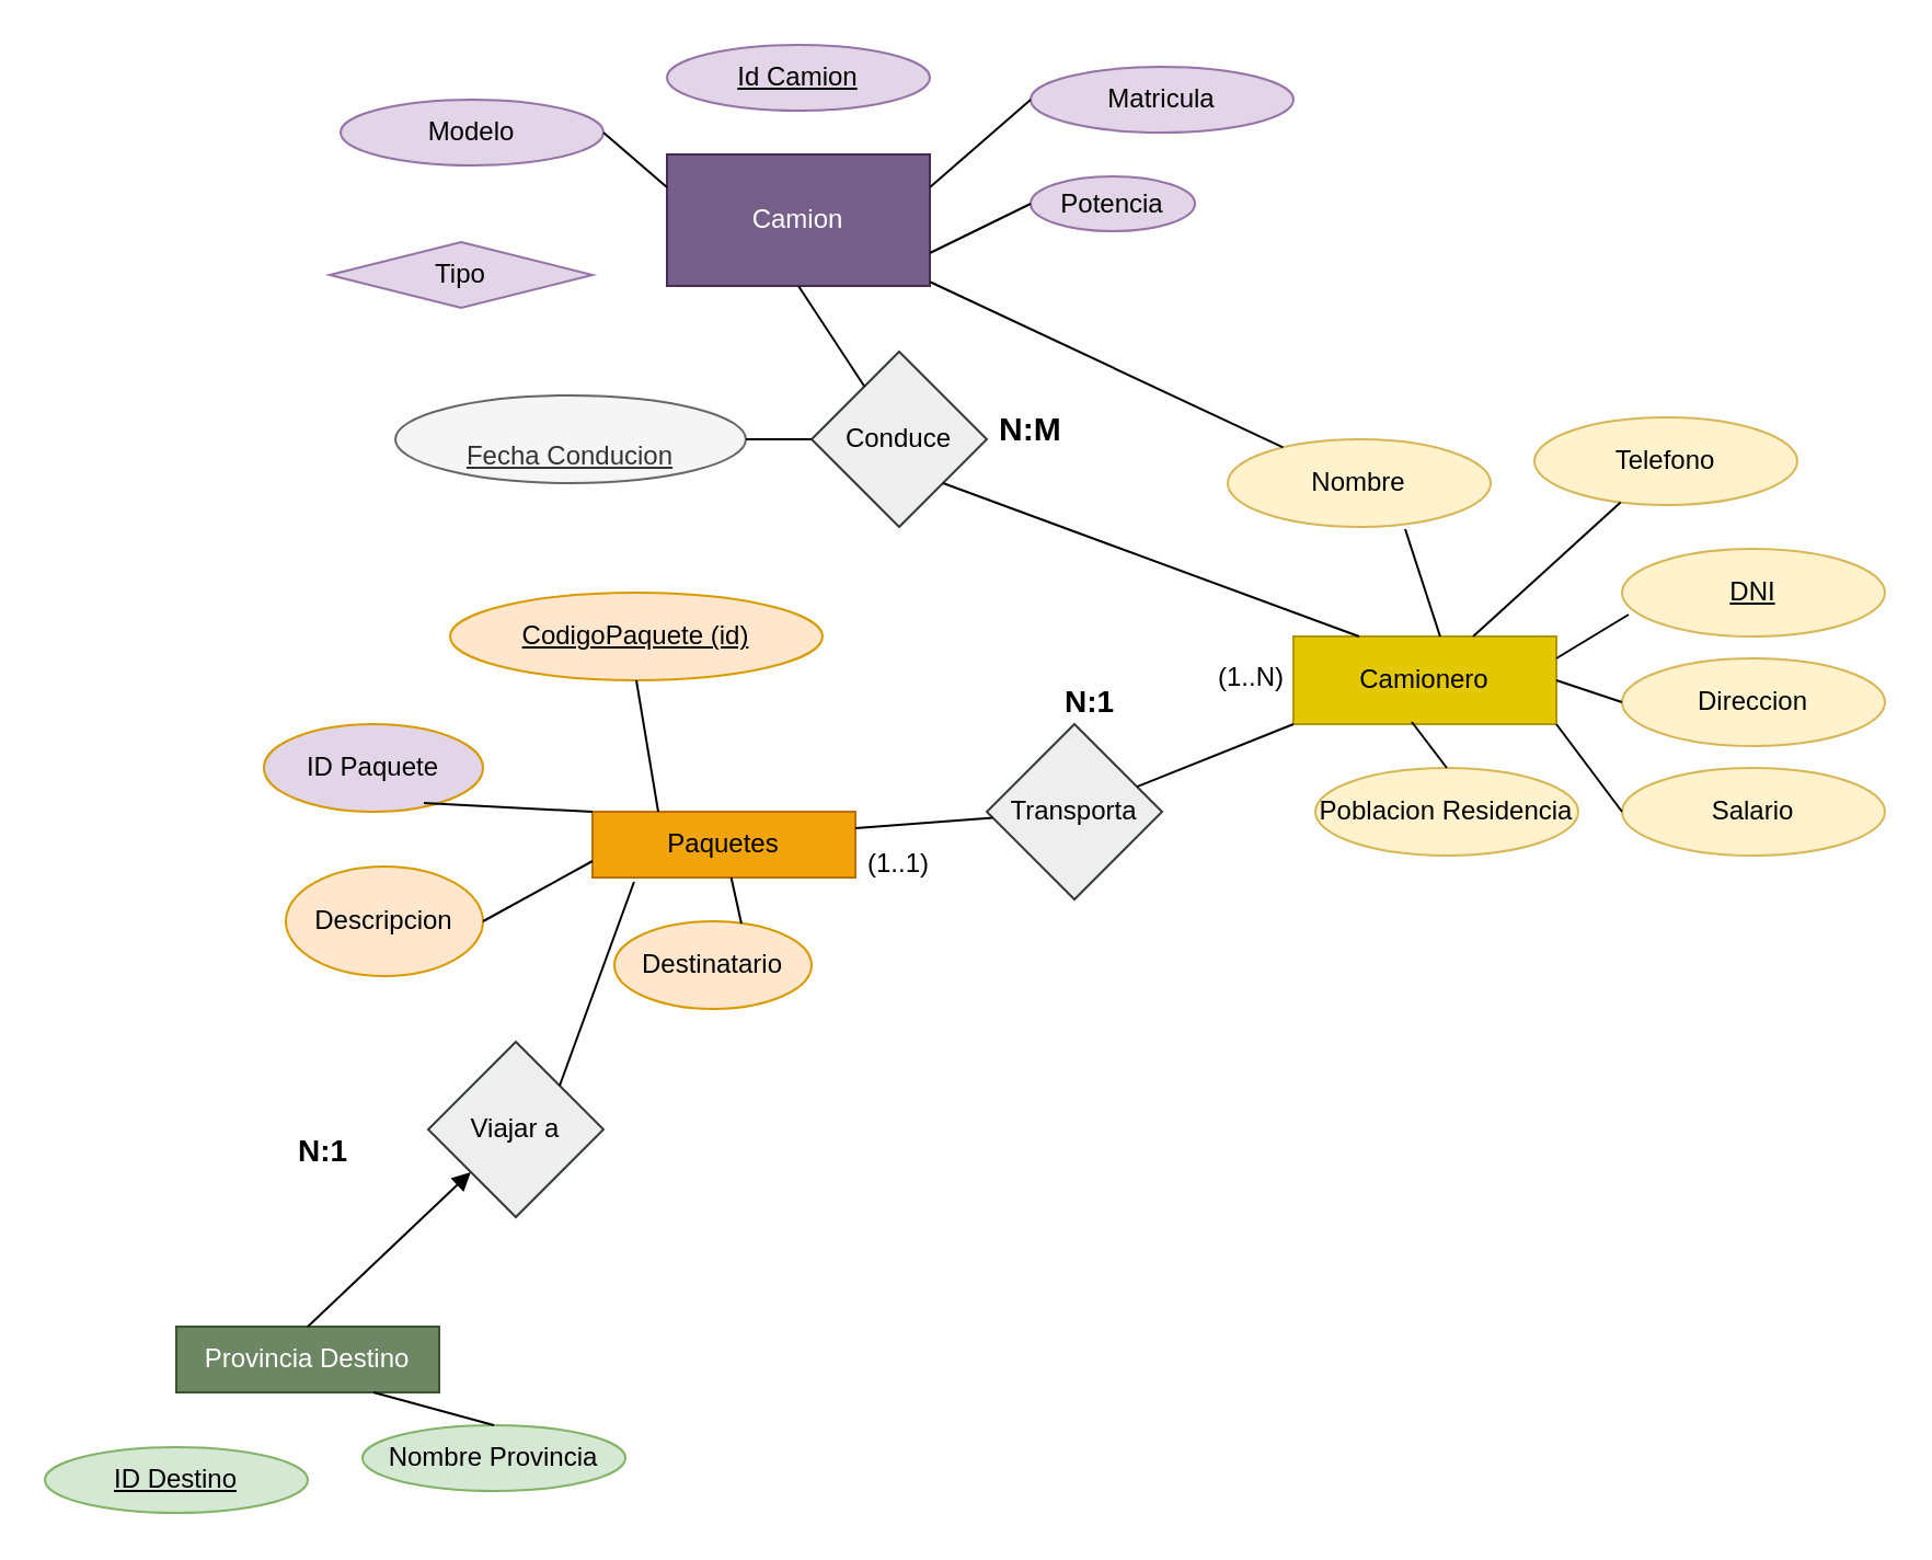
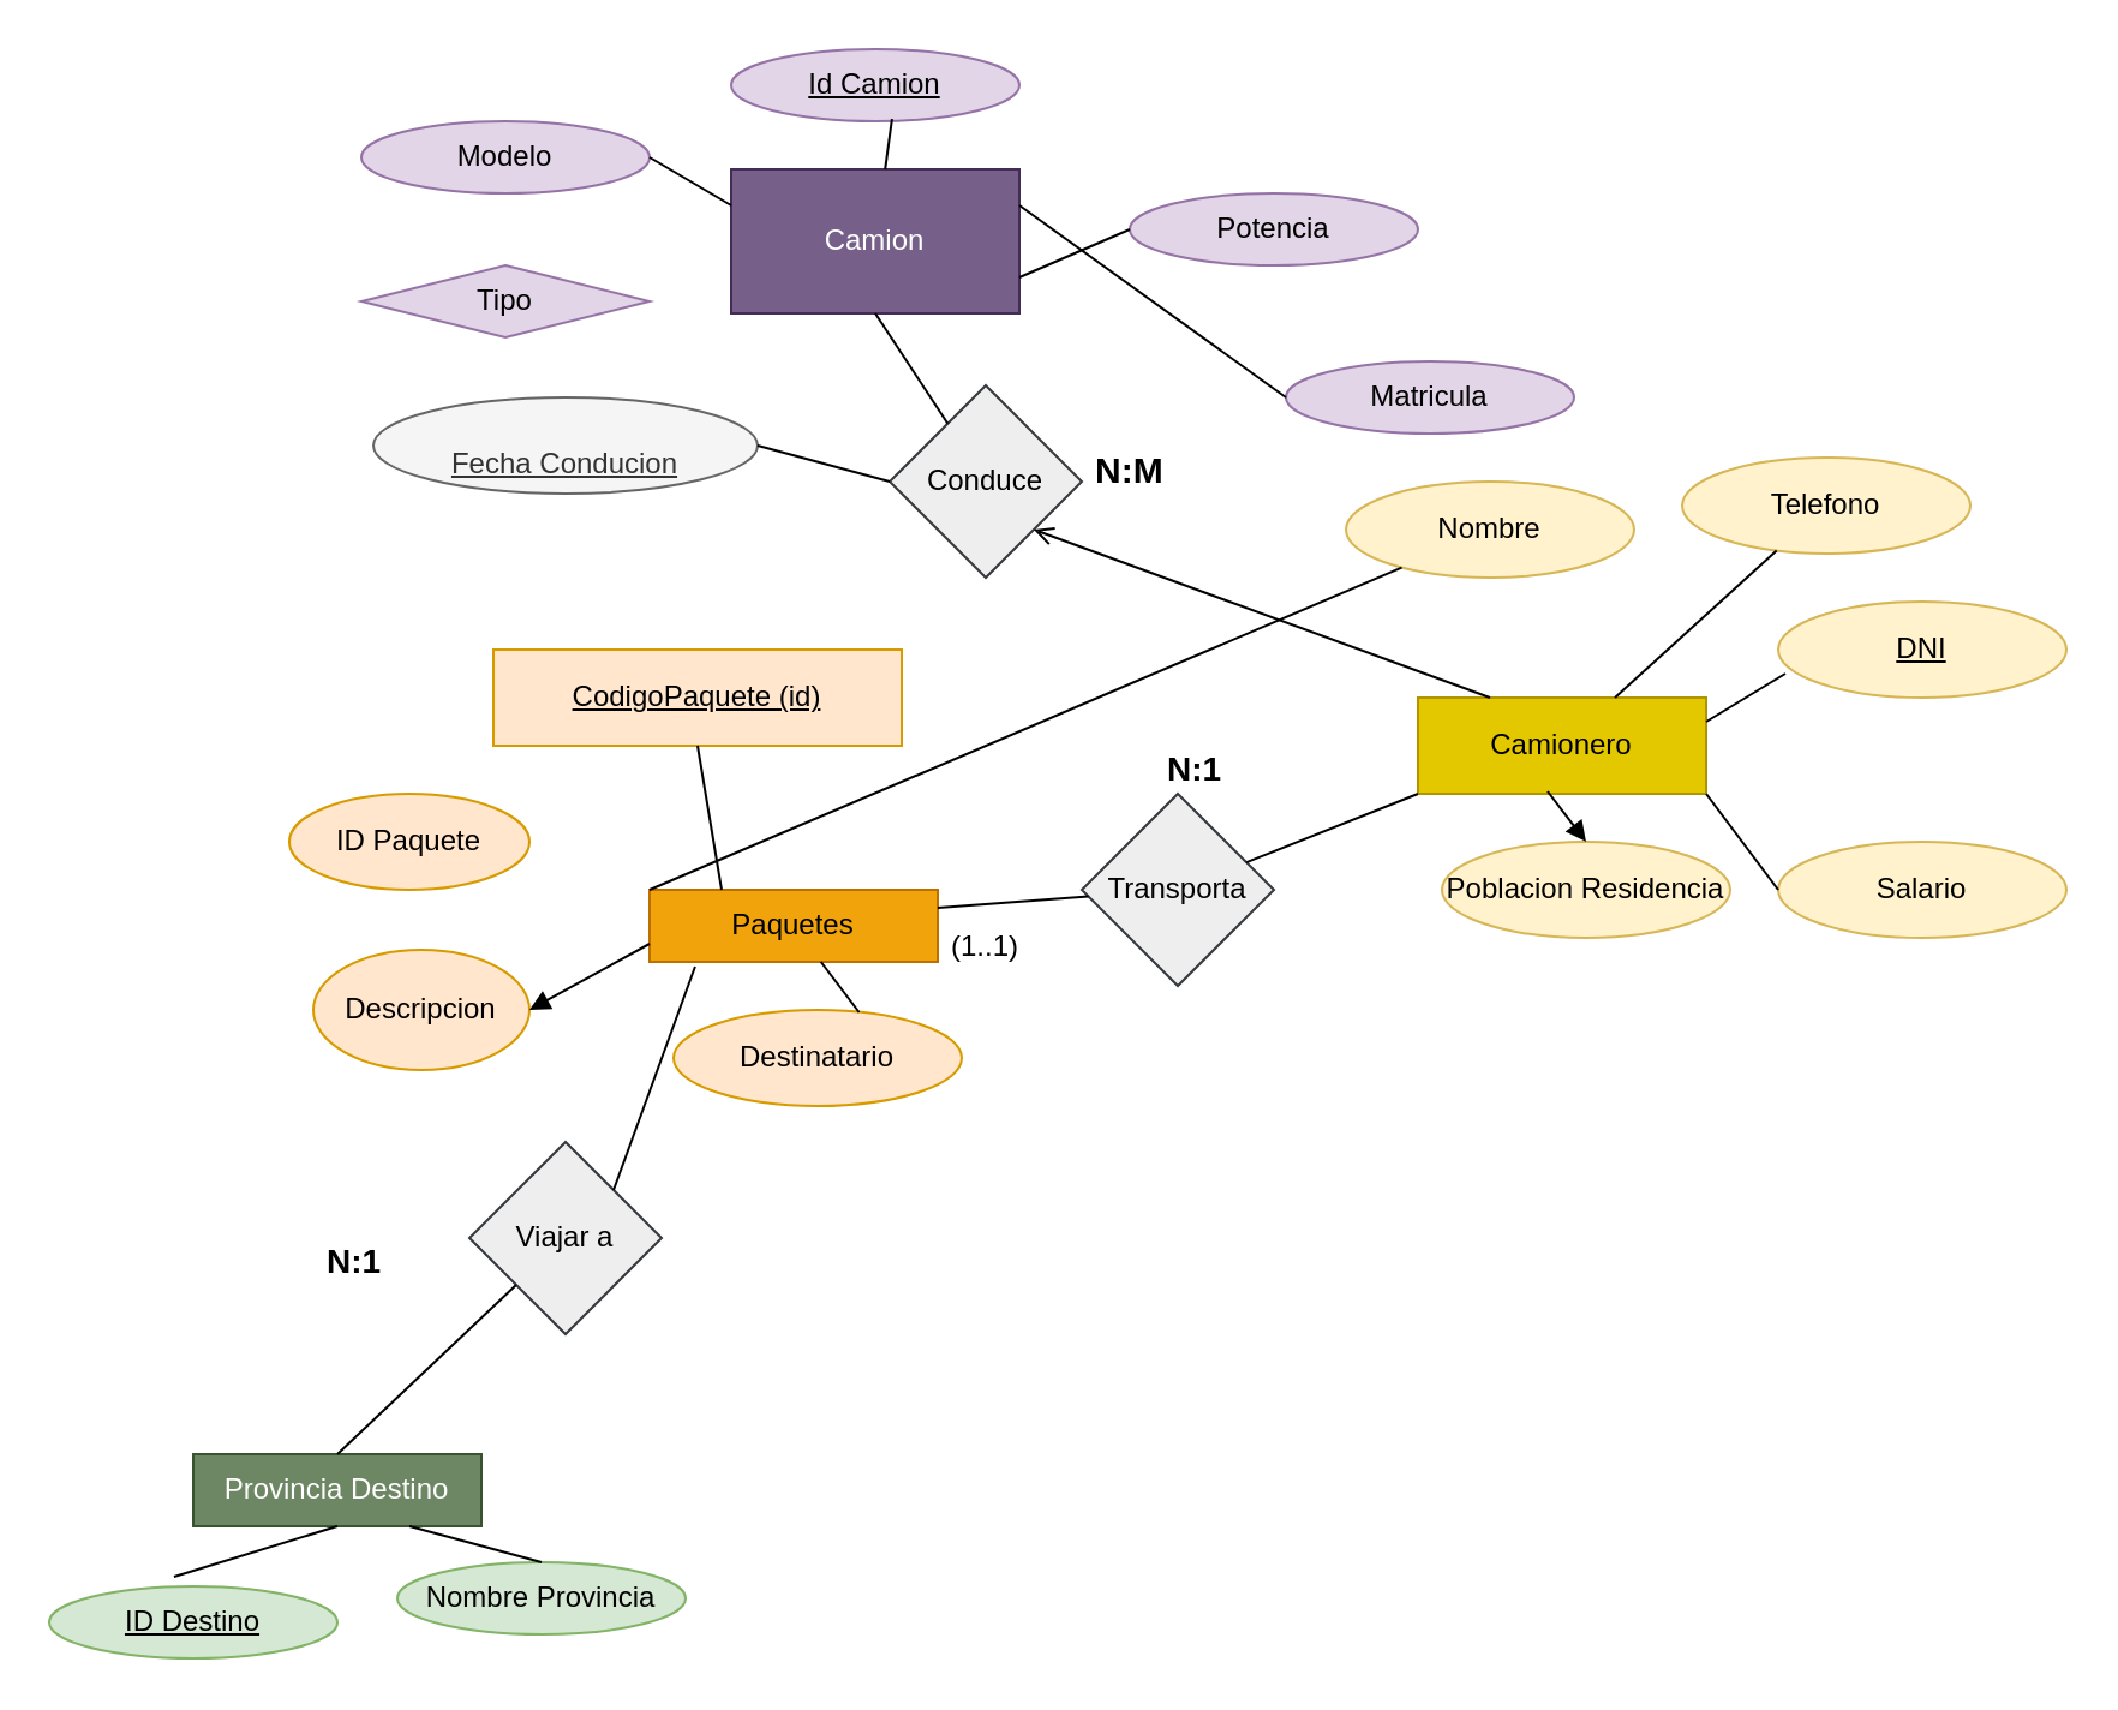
- <mxCell id="21" value="Matricula" style="ellipse;whiteSpace=wrap;html=1;fillColor=#e1d5e7;strokeColor=#9673a6;" vertex="1" parent="1"><mxGeometry x="470" y="30" width="120" height="30" as="geometry" /></mxCell>
+ <mxCell id="21" value="Matricula" style="ellipse;whiteSpace=wrap;html=1;fillColor=#e1d5e7;strokeColor=#9673a6;" vertex="1" parent="1"><mxGeometry x="535" y="150" width="120" height="30" as="geometry" /></mxCell>
- <mxCell id="23" value="Modelo" style="ellipse;whiteSpace=wrap;html=1;fillColor=#e1d5e7;strokeColor=#9673a6;" vertex="1" parent="1"><mxGeometry x="155" y="45" width="120" height="30" as="geometry" /></mxCell>
+ <mxCell id="23" value="Modelo" style="ellipse;whiteSpace=wrap;html=1;fillColor=#e1d5e7;strokeColor=#9673a6;" vertex="1" parent="1"><mxGeometry x="150" y="50" width="120" height="30" as="geometry" /></mxCell>
- <mxCell id="22" value="Potencia" style="ellipse;whiteSpace=wrap;html=1;fillColor=#e1d5e7;strokeColor=#9673a6;" vertex="1" parent="1"><mxGeometry x="470" y="80" width="75" height="25" as="geometry" /></mxCell>
+ <mxCell id="22" value="Potencia" style="ellipse;whiteSpace=wrap;html=1;fillColor=#e1d5e7;strokeColor=#9673a6;" vertex="1" parent="1"><mxGeometry x="470" y="80" width="120" height="30" as="geometry" /></mxCell>
- <mxCell id="47" value="" style="endArrow=none;html=1;rounded=0;" edge="1" parent="1" source="18" target="6"><mxGeometry relative="1" as="geometry"><mxPoint x="340" y="400" as="sourcePoint" /><mxPoint x="500" y="400" as="targetPoint" /></mxGeometry></mxCell>
+ <mxCell id="47" value="" style="endArrow=none;html=1;rounded=0;entryX=0.558;entryY=0.967;entryDx=0;entryDy=0;entryPerimeter=0;" edge="1" parent="1" source="18" target="24"><mxGeometry relative="1" as="geometry"><mxPoint x="340" y="400" as="sourcePoint" /><mxPoint x="500" y="400" as="targetPoint" /></mxGeometry></mxCell>
- <mxCell id="49" value="&lt;br&gt;Fecha Conducion" style="ellipse;whiteSpace=wrap;html=1;align=center;fontStyle=4;fillColor=#f5f5f5;fontColor=#333333;strokeColor=#666666;" vertex="1" parent="1"><mxGeometry x="180" y="180" width="160" height="40" as="geometry" /></mxCell>
+ <mxCell id="49" value="&lt;br&gt;Fecha Conducion" style="ellipse;whiteSpace=wrap;html=1;align=center;fontStyle=4;fillColor=#f5f5f5;fontColor=#333333;strokeColor=#666666;" vertex="1" parent="1"><mxGeometry x="155" y="165" width="160" height="40" as="geometry" /></mxCell>
- <mxCell id="43" value="" style="endArrow=none;html=1;rounded=0;entryX=1;entryY=1;entryDx=0;entryDy=0;exitX=0.25;exitY=0;exitDx=0;exitDy=0;" edge="1" parent="1" source="2" target="19"><mxGeometry relative="1" as="geometry"><mxPoint x="340" y="400" as="sourcePoint" /><mxPoint x="500" y="400" as="targetPoint" /></mxGeometry></mxCell>
+ <mxCell id="43" value="" style="endArrow=open;html=1;rounded=0;entryX=1;entryY=1;entryDx=0;entryDy=0;exitX=0.25;exitY=0;exitDx=0;exitDy=0;" edge="1" parent="1" source="2" target="19"><mxGeometry relative="1" as="geometry"><mxPoint x="340" y="400" as="sourcePoint" /><mxPoint x="500" y="400" as="targetPoint" /></mxGeometry></mxCell>
- <mxCell id="42" value="" style="endArrow=none;html=1;rounded=0;entryX=0.675;entryY=1.025;entryDx=0;entryDy=0;entryPerimeter=0;exitX=0.558;exitY=0;exitDx=0;exitDy=0;exitPerimeter=0;" edge="1" parent="1" source="2" target="6"><mxGeometry relative="1" as="geometry"><mxPoint x="340" y="400" as="sourcePoint" /><mxPoint x="500" y="400" as="targetPoint" /></mxGeometry></mxCell>
- <mxCell id="13" value="&lt;u&gt;CodigoPaquete (id)&lt;/u&gt;" style="ellipse;whiteSpace=wrap;html=1;fillColor=#ffe6cc;strokeColor=#d79b00;" vertex="1" parent="1"><mxGeometry x="205" y="270" width="170" height="40" as="geometry" /></mxCell>
+ <mxCell id="13" value="&lt;u&gt;CodigoPaquete (id)&lt;/u&gt;" style="whiteSpace=wrap;html=1;fillColor=#ffe6cc;strokeColor=#d79b00;rounded=0;" vertex="1" parent="1"><mxGeometry x="205" y="270" width="170" height="40" as="geometry" /></mxCell>
- <mxCell id="54" value="(1..N)" style="text;strokeColor=none;fillColor=none;spacingLeft=4;spacingRight=4;overflow=hidden;rotatable=0;points=[[0,0.5],[1,0.5]];portConstraint=eastwest;fontSize=12;whiteSpace=wrap;html=1;" vertex="1" parent="1"><mxGeometry x="550" y="295" width="40" height="30" as="geometry" /></mxCell>
- <mxCell id="40" value="" style="endArrow=none;html=1;rounded=0;entryX=0;entryY=0.5;entryDx=0;entryDy=0;exitX=1;exitY=0.5;exitDx=0;exitDy=0;" edge="1" parent="1" source="2" target="5"><mxGeometry relative="1" as="geometry"><mxPoint x="340" y="400" as="sourcePoint" /><mxPoint x="500" y="400" as="targetPoint" /></mxGeometry></mxCell>
- <mxCell id="5" value="Direccion" style="ellipse;whiteSpace=wrap;html=1;fillColor=#fff2cc;strokeColor=#d6b656;" vertex="1" parent="1"><mxGeometry x="740" y="300" width="120" height="40" as="geometry" /></mxCell>
- <mxCell id="38" value="" style="endArrow=none;html=1;rounded=0;entryX=0.5;entryY=0;entryDx=0;entryDy=0;exitX=0.45;exitY=0.975;exitDx=0;exitDy=0;exitPerimeter=0;" edge="1" parent="1" source="2" target="8"><mxGeometry relative="1" as="geometry"><mxPoint x="340" y="400" as="sourcePoint" /><mxPoint x="500" y="400" as="targetPoint" /></mxGeometry></mxCell>
+ <mxCell id="38" value="" style="endArrow=block;html=1;rounded=0;entryX=0.5;entryY=0;entryDx=0;entryDy=0;exitX=0.45;exitY=0.975;exitDx=0;exitDy=0;exitPerimeter=0;" edge="1" parent="1" source="2" target="8"><mxGeometry relative="1" as="geometry"><mxPoint x="340" y="400" as="sourcePoint" /><mxPoint x="500" y="400" as="targetPoint" /></mxGeometry></mxCell>
- <mxCell id="35" value="ID Paquete" style="ellipse;whiteSpace=wrap;html=1;align=center;fillColor=#e1d5e7;strokeColor=#d79b00;" vertex="1" parent="1"><mxGeometry x="120" y="330" width="100" height="40" as="geometry" /></mxCell>
+ <mxCell id="35" value="ID Paquete" style="ellipse;whiteSpace=wrap;html=1;align=center;fillColor=#ffe6cc;strokeColor=#d79b00;" vertex="1" parent="1"><mxGeometry x="120" y="330" width="100" height="40" as="geometry" /></mxCell>
- <mxCell id="36" value="" style="endArrow=none;html=1;rounded=0;entryX=0.73;entryY=0.9;entryDx=0;entryDy=0;exitX=0;exitY=0;exitDx=0;exitDy=0;entryPerimeter=0;" edge="1" parent="1" source="9" target="35"><mxGeometry relative="1" as="geometry"><mxPoint x="340" y="400" as="sourcePoint" /><mxPoint x="500" y="400" as="targetPoint" /></mxGeometry></mxCell>
+ <mxCell id="36" value="" style="endArrow=none;html=1;rounded=0;exitX=0;exitY=0;exitDx=0;exitDy=0;" edge="1" parent="1" source="9" target="6"><mxGeometry relative="1" as="geometry"><mxPoint x="340" y="400" as="sourcePoint" /><mxPoint x="500" y="400" as="targetPoint" /></mxGeometry></mxCell>
- <mxCell id="34" value="" style="endArrow=none;html=1;rounded=0;entryX=1;entryY=0.5;entryDx=0;entryDy=0;exitX=0;exitY=0.75;exitDx=0;exitDy=0;" edge="1" parent="1" source="9" target="12"><mxGeometry relative="1" as="geometry"><mxPoint x="340" y="400" as="sourcePoint" /><mxPoint x="500" y="400" as="targetPoint" /></mxGeometry></mxCell>
+ <mxCell id="34" value="" style="endArrow=block;html=1;rounded=0;entryX=1;entryY=0.5;entryDx=0;entryDy=0;exitX=0;exitY=0.75;exitDx=0;exitDy=0;" edge="1" parent="1" source="9" target="12"><mxGeometry relative="1" as="geometry"><mxPoint x="340" y="400" as="sourcePoint" /><mxPoint x="500" y="400" as="targetPoint" /></mxGeometry></mxCell>
- <mxCell id="14" value="Destinatario" style="ellipse;whiteSpace=wrap;html=1;fillColor=#ffe6cc;strokeColor=#d79b00;" vertex="1" parent="1"><mxGeometry x="280" y="420" width="90" height="40" as="geometry" /></mxCell>
+ <mxCell id="14" value="Destinatario" style="ellipse;whiteSpace=wrap;html=1;fillColor=#ffe6cc;strokeColor=#d79b00;" vertex="1" parent="1"><mxGeometry x="280" y="420" width="120" height="40" as="geometry" /></mxCell>
- <mxCell id="26" value="" style="endArrow=block;html=1;rounded=0;exitX=0.5;exitY=0;exitDx=0;exitDy=0;" edge="1" parent="1" source="15" target="25"><mxGeometry relative="1" as="geometry"><mxPoint x="340" y="400" as="sourcePoint" /><mxPoint x="500" y="400" as="targetPoint" /></mxGeometry></mxCell>
+ <mxCell id="26" value="" style="endArrow=none;html=1;rounded=0;exitX=0.5;exitY=0;exitDx=0;exitDy=0;" edge="1" parent="1" source="15" target="25"><mxGeometry relative="1" as="geometry"><mxPoint x="340" y="400" as="sourcePoint" /><mxPoint x="500" y="400" as="targetPoint" /></mxGeometry></mxCell>
+ <mxCell id="29" value="" style="endArrow=none;html=1;rounded=0;exitX=0.433;exitY=-0.133;exitDx=0;exitDy=0;exitPerimeter=0;entryX=0.5;entryY=1;entryDx=0;entryDy=0;" edge="1" parent="1" source="16" target="15"><mxGeometry relative="1" as="geometry"><mxPoint x="340" y="400" as="sourcePoint" /><mxPoint x="500" y="400" as="targetPoint" /></mxGeometry></mxCell>
